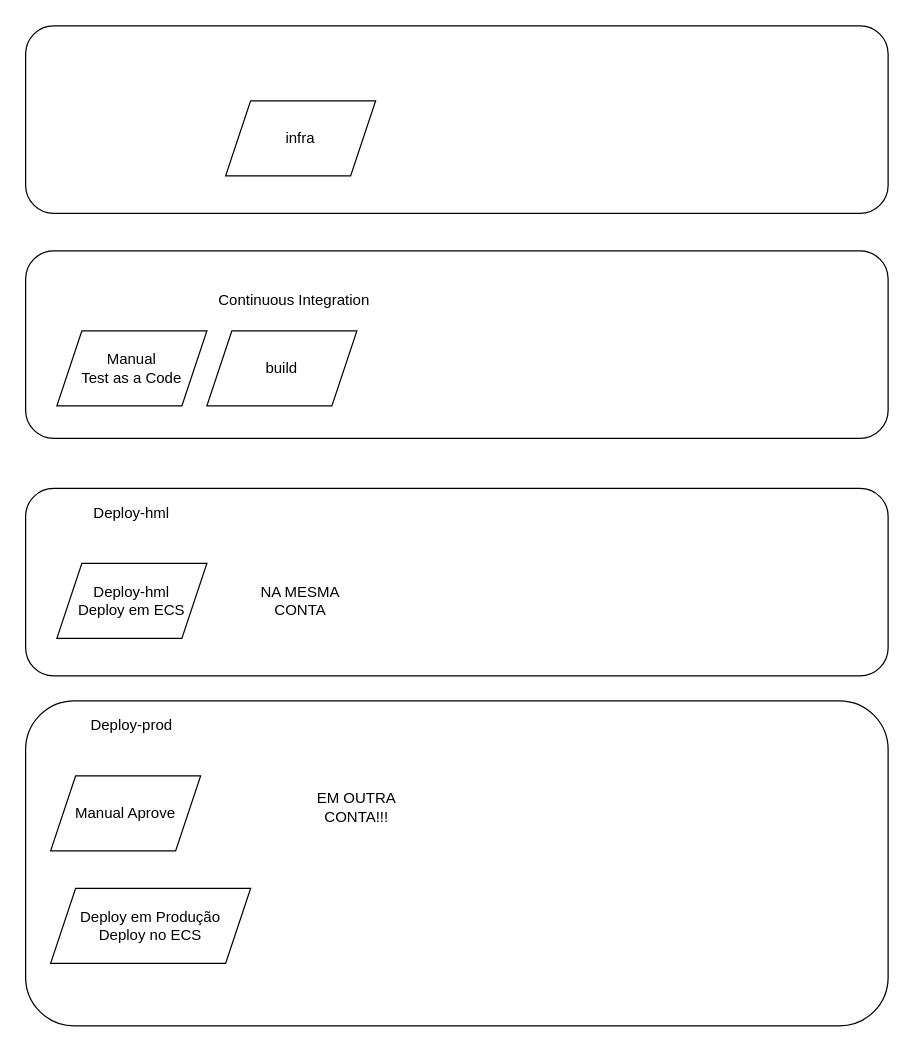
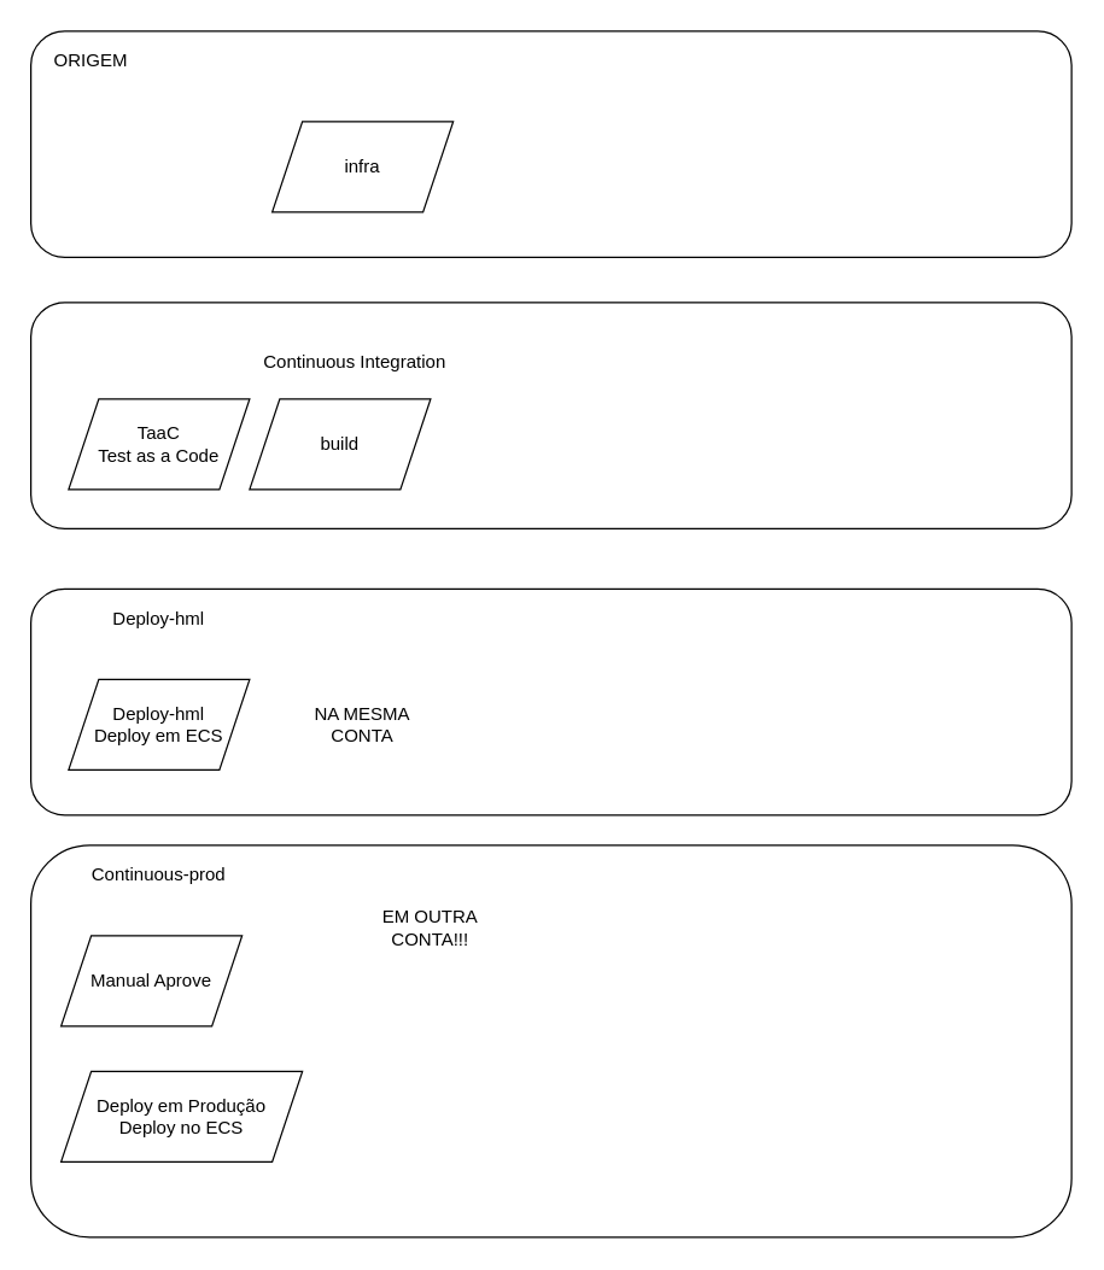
+ <mxCell id="3" value="ORIGEM" style="text;html=1;strokeColor=none;fillColor=none;align=center;verticalAlign=middle;whiteSpace=wrap;rounded=0;" vertex="1" parent="1"><mxGeometry x="40" y="30" width="40" height="20" as="geometry" /></mxCell>
- <mxCell id="7" value="Manual&lt;br&gt;Test as a Code" style="shape=parallelogram;perimeter=parallelogramPerimeter;whiteSpace=wrap;html=1;fixedSize=1;" vertex="1" parent="1"><mxGeometry x="45" y="264" width="120" height="60" as="geometry" /></mxCell>
+ <mxCell id="7" value="TaaC&lt;br&gt;Test as a Code" style="shape=parallelogram;perimeter=parallelogramPerimeter;whiteSpace=wrap;html=1;fixedSize=1;" vertex="1" parent="1"><mxGeometry x="45" y="264" width="120" height="60" as="geometry" /></mxCell>
- <mxCell id="14" value="Deploy-prod" style="text;html=1;strokeColor=none;fillColor=none;align=center;verticalAlign=middle;whiteSpace=wrap;rounded=0;" vertex="1" parent="1"><mxGeometry x="30" y="570" width="150" height="20" as="geometry" /></mxCell>
+ <mxCell id="14" value="Continuous-prod" style="text;html=1;strokeColor=none;fillColor=none;align=center;verticalAlign=middle;whiteSpace=wrap;rounded=0;" vertex="1" parent="1"><mxGeometry x="30" y="570" width="150" height="20" as="geometry" /></mxCell>
- <mxCell id="17" value="EM OUTRA CONTA!!!" style="text;html=1;strokeColor=none;fillColor=none;align=center;verticalAlign=middle;whiteSpace=wrap;rounded=0;" vertex="1" parent="1"><mxGeometry x="240" y="610" width="90" height="70" as="geometry" /></mxCell>
+ <mxCell id="17" value="EM OUTRA CONTA!!!" style="text;html=1;strokeColor=none;fillColor=none;align=center;verticalAlign=middle;whiteSpace=wrap;rounded=0;" vertex="1" parent="1"><mxGeometry x="240" y="580" width="90" height="70" as="geometry" /></mxCell>
